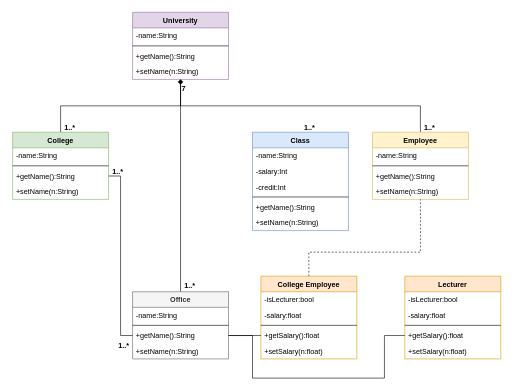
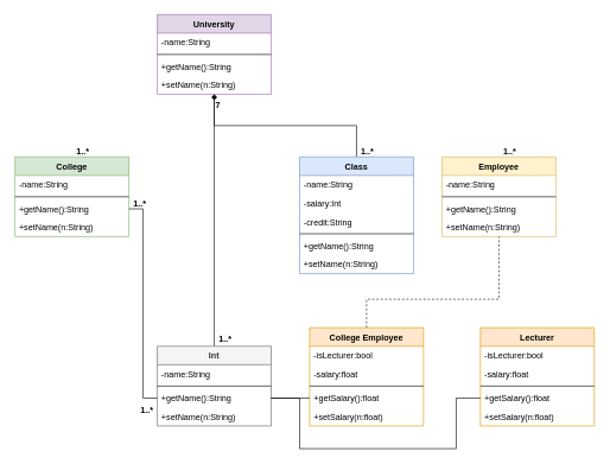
- <mxCell id="7" style="edgeStyle=orthogonalEdgeStyle;rounded=0;orthogonalLoop=1;jettySize=auto;html=1;exitX=0.5;exitY=0;exitDx=0;exitDy=0;startArrow=none;startFill=0;endArrow=diamond;endFill=1;" edge="1" parent="1" source="8" target="2"><mxGeometry relative="1" as="geometry" /></mxCell>
- <mxCell id="27" style="edgeStyle=orthogonalEdgeStyle;rounded=0;orthogonalLoop=1;jettySize=auto;html=1;exitX=0.5;exitY=0;exitDx=0;exitDy=0;startArrow=none;startFill=0;endArrow=diamond;endFill=1;" edge="1" parent="1" source="28" target="2"><mxGeometry relative="1" as="geometry" /></mxCell>
+ <mxCell id="19" style="edgeStyle=orthogonalEdgeStyle;rounded=0;orthogonalLoop=1;jettySize=auto;html=1;exitX=0.5;exitY=0;exitDx=0;exitDy=0;startArrow=none;startFill=0;endArrow=diamond;endFill=1;" edge="1" parent="1" source="20" target="2"><mxGeometry relative="1" as="geometry" /></mxCell>
- <mxCell id="23" value="-credit:Int" style="text;strokeColor=none;fillColor=none;align=left;verticalAlign=top;spacingLeft=4;spacingRight=4;overflow=hidden;rotatable=0;points=[[0,0.5],[1,0.5]];portConstraint=eastwest;" vertex="1" parent="20"><mxGeometry y="78" width="160" height="26" as="geometry" /></mxCell>
+ <mxCell id="23" value="-credit:String" style="text;strokeColor=none;fillColor=none;align=left;verticalAlign=top;spacingLeft=4;spacingRight=4;overflow=hidden;rotatable=0;points=[[0,0.5],[1,0.5]];portConstraint=eastwest;" vertex="1" parent="20"><mxGeometry y="78" width="160" height="26" as="geometry" /></mxCell>
- <mxCell id="14" value="Office" style="swimlane;fontStyle=1;align=center;verticalAlign=top;childLayout=stackLayout;horizontal=1;startSize=26;horizontalStack=0;resizeParent=1;resizeParentMax=0;resizeLast=0;collapsible=1;marginBottom=0;fillColor=#f5f5f5;fontColor=#333333;strokeColor=#666666;" vertex="1" parent="1"><mxGeometry x="220" y="486" width="160" height="112" as="geometry" /></mxCell>
+ <mxCell id="14" value="Int" style="swimlane;fontStyle=1;align=center;verticalAlign=top;childLayout=stackLayout;horizontal=1;startSize=26;horizontalStack=0;resizeParent=1;resizeParentMax=0;resizeLast=0;collapsible=1;marginBottom=0;fillColor=#f5f5f5;fontColor=#333333;strokeColor=#666666;" vertex="1" parent="1"><mxGeometry x="220" y="486" width="160" height="112" as="geometry" /></mxCell>
